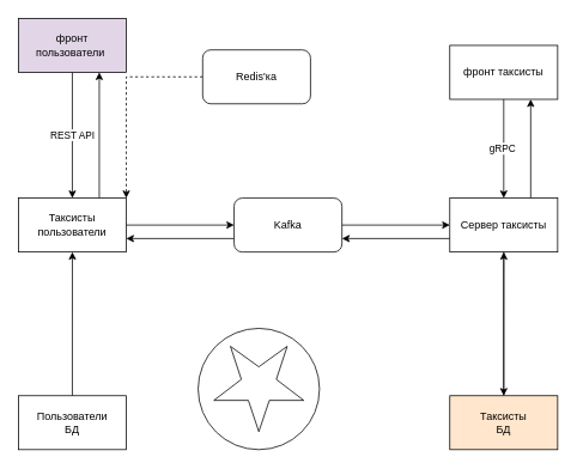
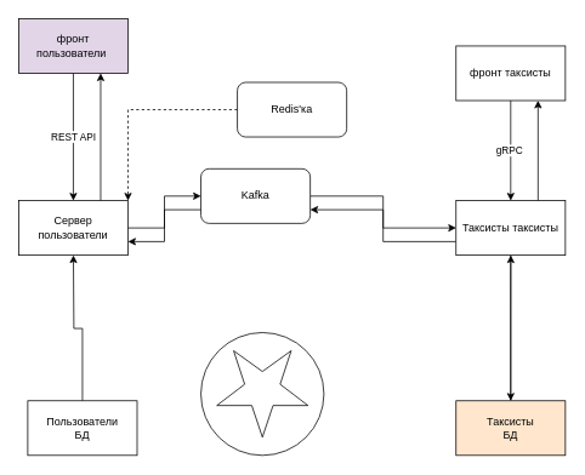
- <mxCell id="22" value="Redis'ка" style="rounded=1;whiteSpace=wrap;html=1;" vertex="1" parent="1"><mxGeometry x="225" y="55" width="120" height="60" as="geometry" /></mxCell>
+ <mxCell id="22" value="Redis'ка" style="rounded=1;whiteSpace=wrap;html=1;" vertex="1" parent="1"><mxGeometry x="260" y="90" width="120" height="60" as="geometry" /></mxCell>
- <mxCell id="13" value="Таксисты пользователи" style="rounded=0;whiteSpace=wrap;html=1;" vertex="1" parent="1"><mxGeometry x="20" y="220" width="120" height="60" as="geometry" /></mxCell>
+ <mxCell id="13" value="Сервер пользователи" style="rounded=0;whiteSpace=wrap;html=1;" vertex="1" parent="1"><mxGeometry x="20" y="220" width="120" height="60" as="geometry" /></mxCell>
- <mxCell id="20" value="Kafka" style="rounded=1;whiteSpace=wrap;html=1;" vertex="1" parent="1"><mxGeometry x="260" y="220" width="120" height="60" as="geometry" /></mxCell>
+ <mxCell id="20" value="Kafka" style="rounded=1;whiteSpace=wrap;html=1;" vertex="1" parent="1"><mxGeometry x="220" y="185" width="120" height="60" as="geometry" /></mxCell>
- <mxCell id="10" value="Сервер таксисты" style="rounded=0;whiteSpace=wrap;html=1;" vertex="1" parent="1"><mxGeometry x="500" y="220" width="120" height="60" as="geometry" /></mxCell>
+ <mxCell id="10" value="Таксисты таксисты" style="rounded=0;whiteSpace=wrap;html=1;" vertex="1" parent="1"><mxGeometry x="500" y="220" width="120" height="60" as="geometry" /></mxCell>
- <mxCell id="4" value="Пользователи&lt;br&gt;БД" style="rounded=0;whiteSpace=wrap;html=1;" vertex="1" parent="1"><mxGeometry x="20" y="440" width="120" height="60" as="geometry" /></mxCell>
+ <mxCell id="4" value="Пользователи&lt;br&gt;БД" style="rounded=0;whiteSpace=wrap;html=1;" vertex="1" parent="1"><mxGeometry x="30" y="440" width="120" height="60" as="geometry" /></mxCell>
